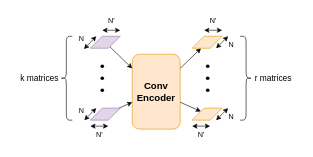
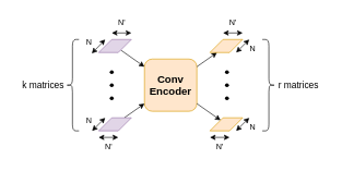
- <mxCell id="4" value="&lt;b&gt;&lt;font style=&quot;font-size: 16px;&quot;&gt;Conv&lt;br&gt;Encoder&lt;/font&gt;&lt;/b&gt;" style="rounded=1;whiteSpace=wrap;html=1;fillColor=#ffe6cc;strokeColor=#d79b00;" parent="1" vertex="1"><mxGeometry x="220" y="90" width="80" height="125" as="geometry" /></mxCell>
+ <mxCell id="4" value="&lt;b&gt;&lt;font style=&quot;font-size: 16px;&quot;&gt;Conv&lt;br&gt;Encoder&lt;/font&gt;&lt;/b&gt;" style="rounded=1;whiteSpace=wrap;html=1;fillColor=#ffe6cc;strokeColor=#d79b00;" parent="1" vertex="1"><mxGeometry x="220" y="90" width="80" height="80" as="geometry" /></mxCell>
